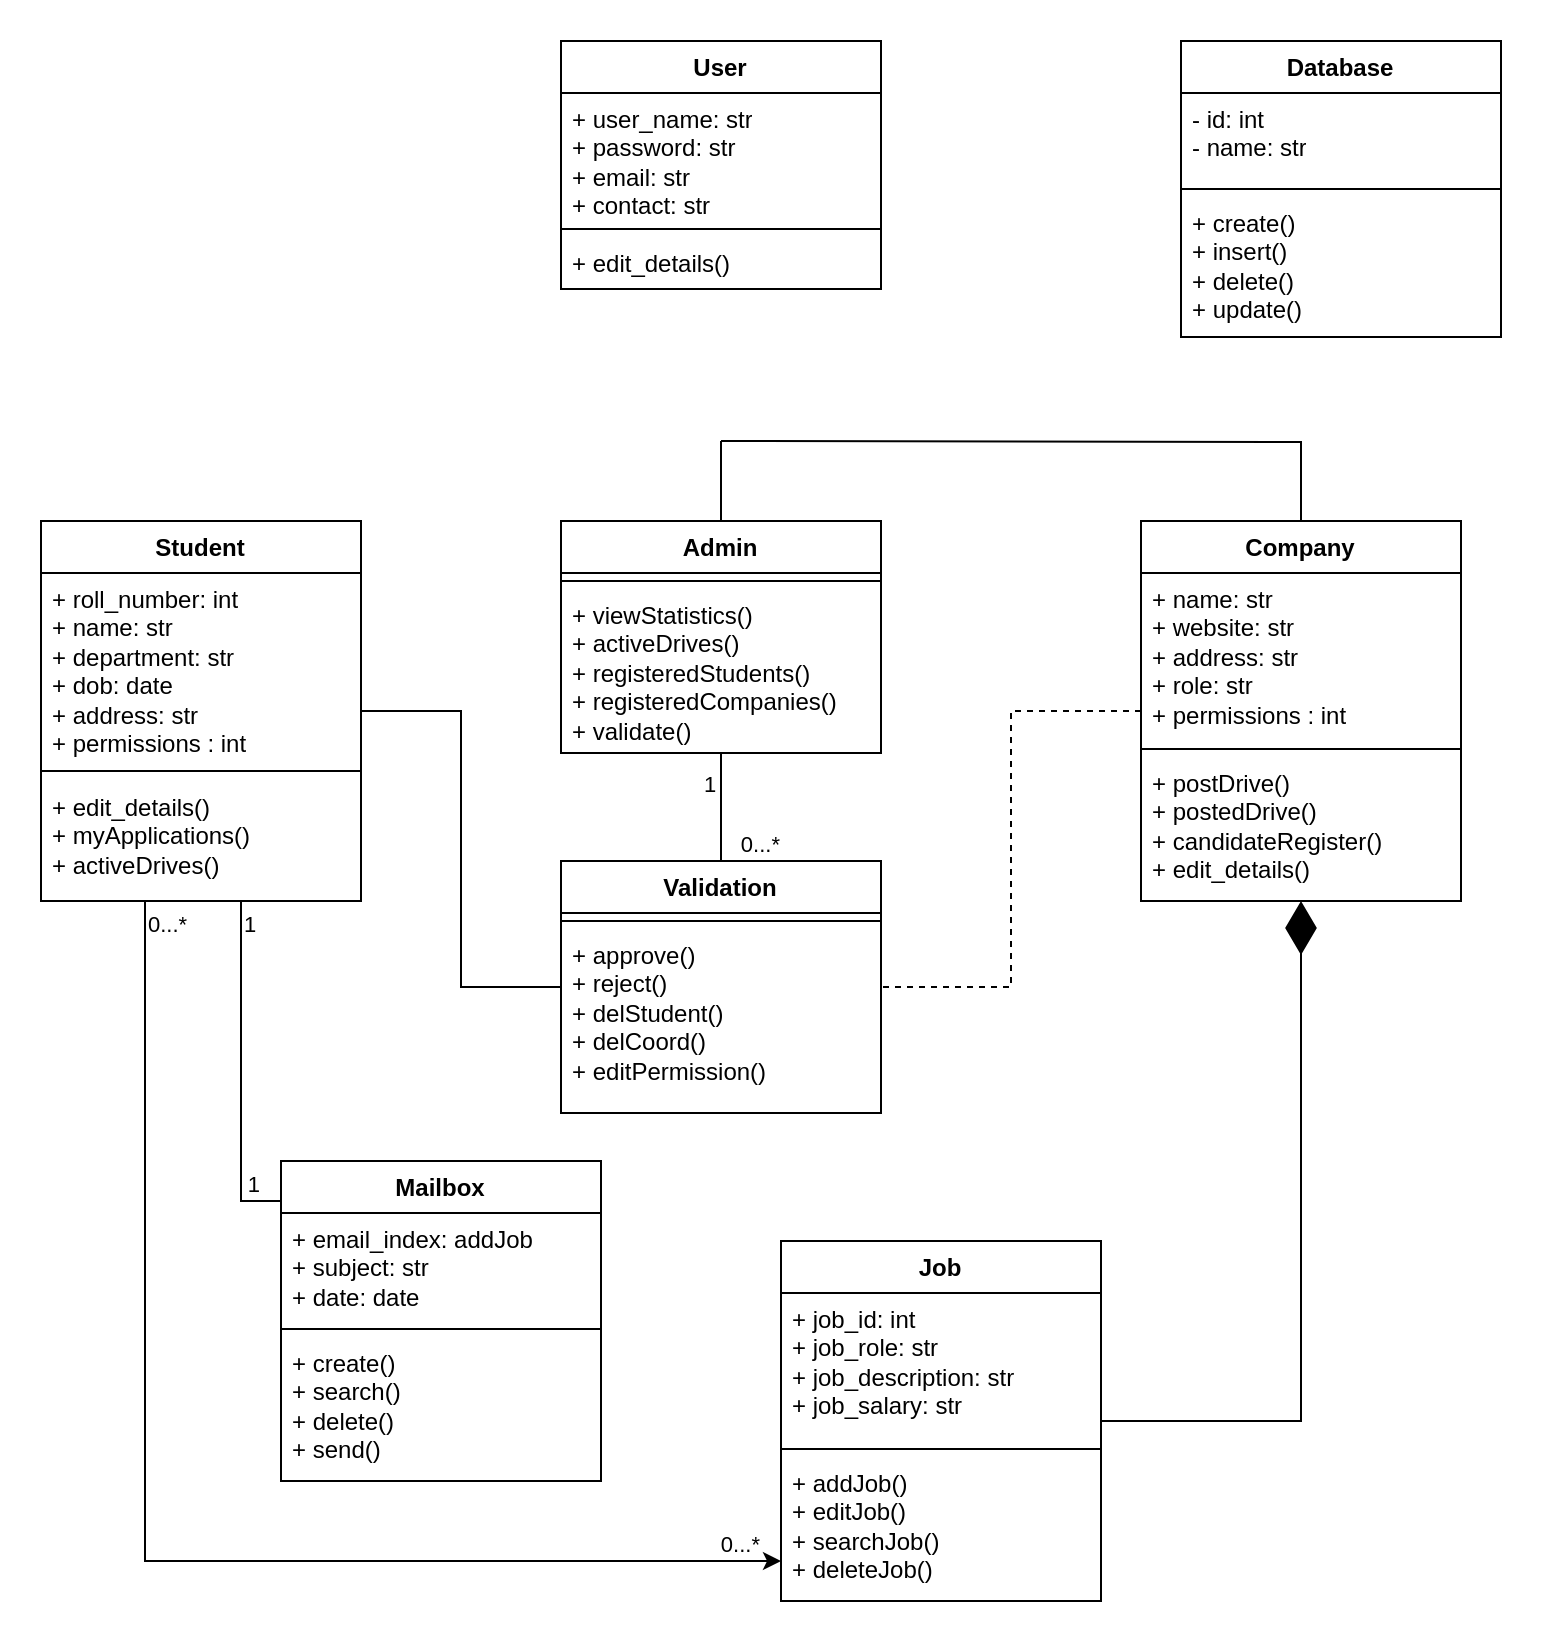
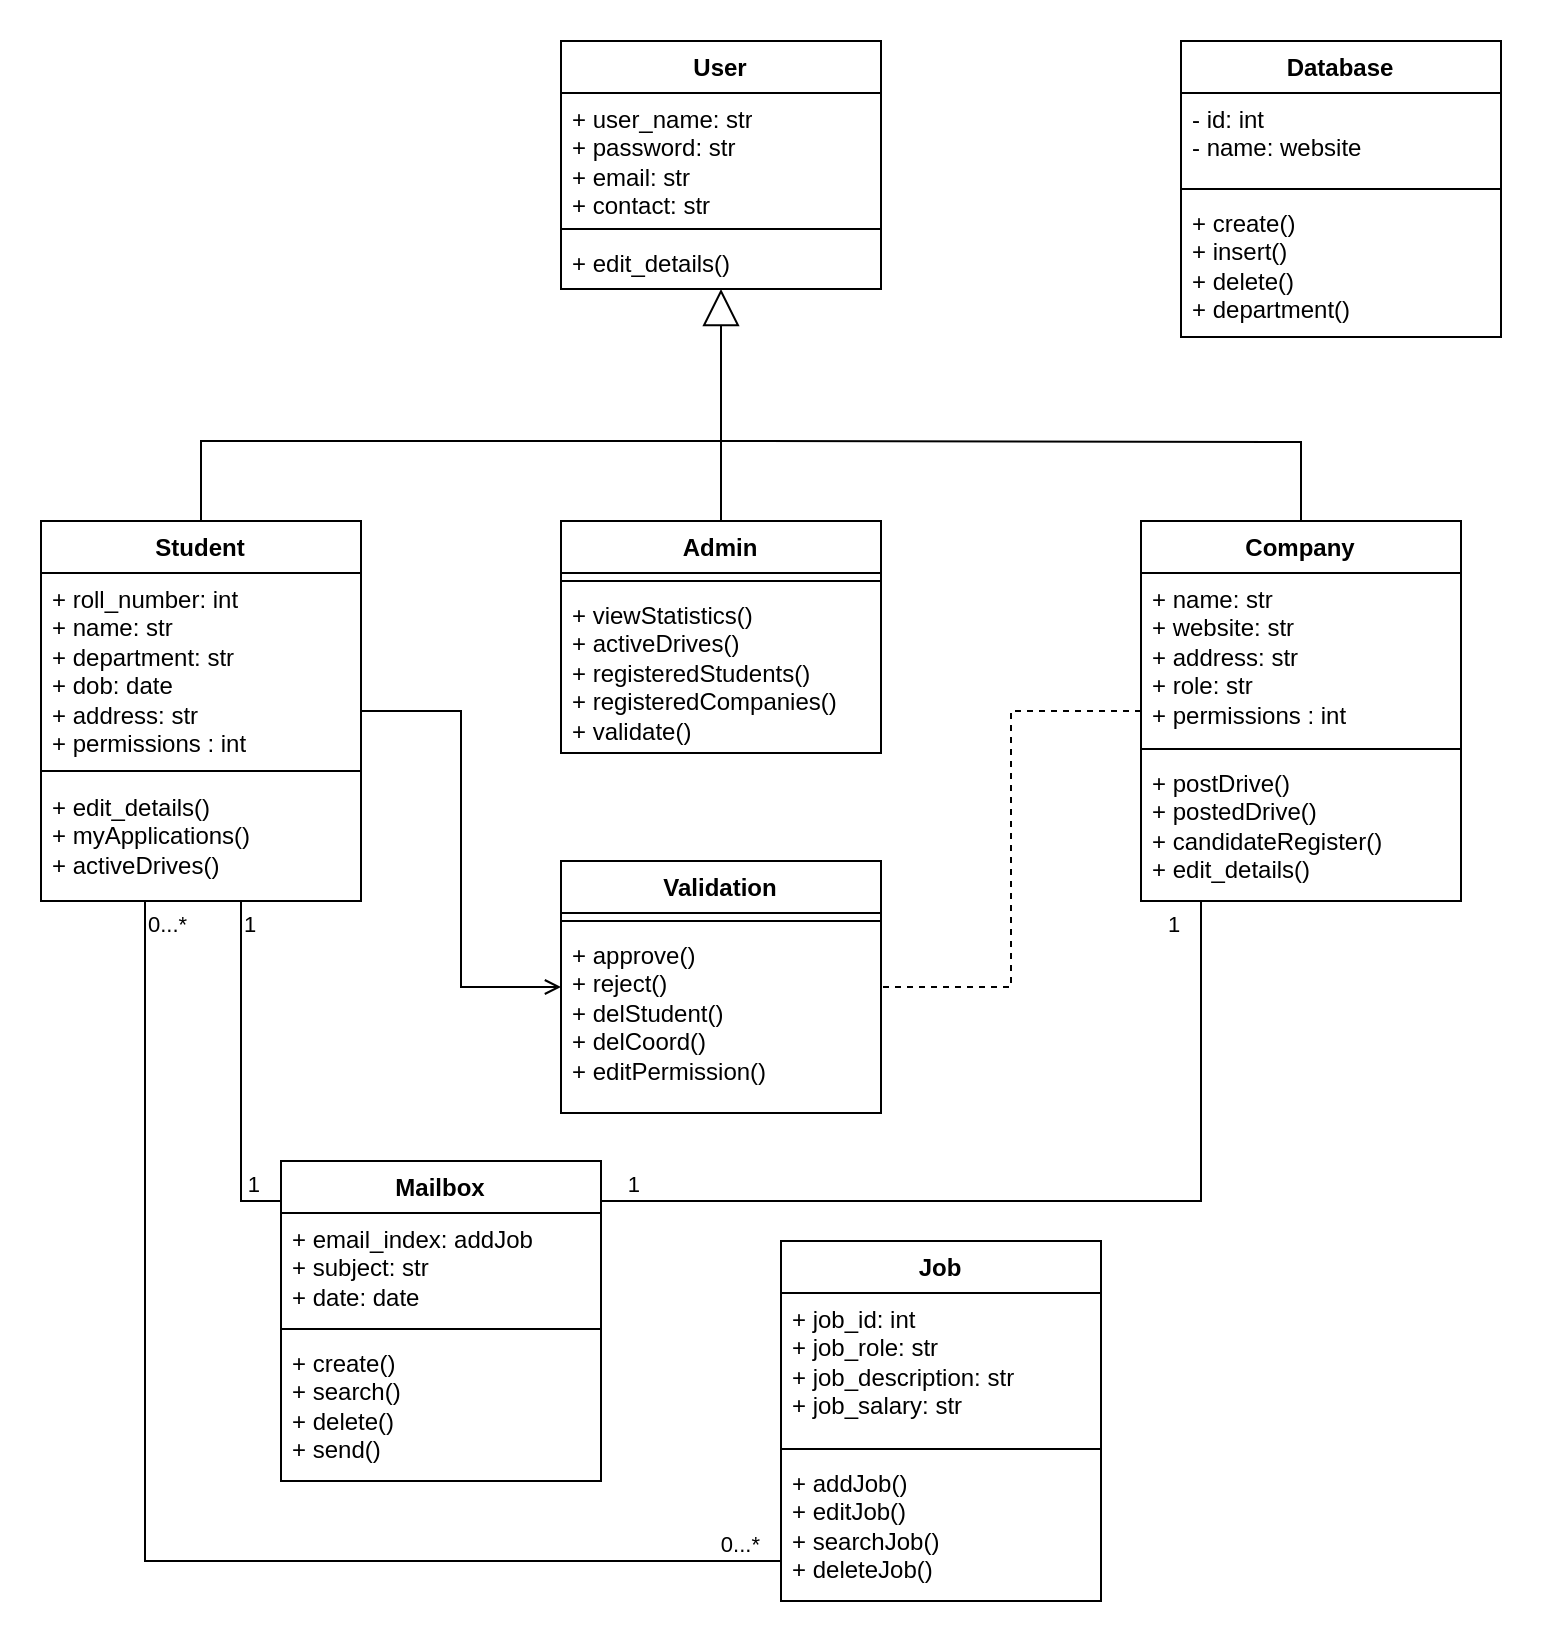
- <mxCell id="29" value="- id: int&lt;br&gt;- name: str" style="text;strokeColor=none;fillColor=none;align=left;verticalAlign=top;spacingLeft=4;spacingRight=4;overflow=hidden;rotatable=1;points=[[0,0.5],[1,0.5]];portConstraint=eastwest;whiteSpace=wrap;html=1;movable=1;resizable=1;deletable=1;editable=1;locked=0;connectable=1;" parent="28" vertex="1"><mxGeometry y="26" width="160" height="44" as="geometry" /></mxCell>
+ <mxCell id="29" value="- id: int&lt;br&gt;- name: website" style="text;strokeColor=none;fillColor=none;align=left;verticalAlign=top;spacingLeft=4;spacingRight=4;overflow=hidden;rotatable=1;points=[[0,0.5],[1,0.5]];portConstraint=eastwest;whiteSpace=wrap;html=1;movable=1;resizable=1;deletable=1;editable=1;locked=0;connectable=1;" parent="28" vertex="1"><mxGeometry y="26" width="160" height="44" as="geometry" /></mxCell>
- <mxCell id="31" value="+ create()&lt;br&gt;+ insert()&lt;br&gt;+ delete()&lt;br&gt;+ update()&lt;br&gt;" style="text;strokeColor=none;fillColor=none;align=left;verticalAlign=top;spacingLeft=4;spacingRight=4;overflow=hidden;rotatable=1;points=[[0,0.5],[1,0.5]];portConstraint=eastwest;whiteSpace=wrap;html=1;movable=1;resizable=1;deletable=1;editable=1;locked=0;connectable=1;" parent="28" vertex="1"><mxGeometry y="78" width="160" height="70" as="geometry" /></mxCell>
+ <mxCell id="31" value="+ create()&lt;br&gt;+ insert()&lt;br&gt;+ delete()&lt;br&gt;+ department()&lt;br&gt;" style="text;strokeColor=none;fillColor=none;align=left;verticalAlign=top;spacingLeft=4;spacingRight=4;overflow=hidden;rotatable=1;points=[[0,0.5],[1,0.5]];portConstraint=eastwest;whiteSpace=wrap;html=1;movable=1;resizable=1;deletable=1;editable=1;locked=0;connectable=1;" parent="28" vertex="1"><mxGeometry y="78" width="160" height="70" as="geometry" /></mxCell>
+ <mxCell id="32" value="" style="endArrow=block;endSize=16;endFill=0;html=1;rounded=0;exitX=0.5;exitY=0;exitDx=0;exitDy=0;movable=1;resizable=1;rotatable=1;deletable=1;editable=1;locked=0;connectable=1;" parent="1" source="2" target="27" edge="1"><mxGeometry width="160" relative="1" as="geometry"><mxPoint x="140" y="200" as="sourcePoint" /><mxPoint x="300" y="200" as="targetPoint" /><Array as="points"><mxPoint x="100" y="220" /><mxPoint x="360" y="220" /></Array></mxGeometry></mxCell>
- <mxCell id="42" value="" style="endArrow=none;html=1;edgeStyle=orthogonalEdgeStyle;rounded=0;" parent="1" source="17" target="6" edge="1"><mxGeometry relative="1" as="geometry"><mxPoint x="390" y="490" as="sourcePoint" /><mxPoint x="550" y="490" as="targetPoint" /></mxGeometry></mxCell>
- <mxCell id="43" value="1" style="edgeLabel;resizable=0;html=1;align=left;verticalAlign=bottom;" parent="42" connectable="0" vertex="1"><mxGeometry x="-1" relative="1" as="geometry"><mxPoint x="-10" y="-30" as="offset" /></mxGeometry></mxCell>
- <mxCell id="44" value="0...*" style="edgeLabel;resizable=0;html=1;align=right;verticalAlign=bottom;" parent="42" connectable="0" vertex="1"><mxGeometry x="1" relative="1" as="geometry"><mxPoint x="30" y="54" as="offset" /></mxGeometry></mxCell>
- <mxCell id="45" value="" style="endArrow=none;html=1;edgeStyle=orthogonalEdgeStyle;rounded=0;" parent="1" source="2" target="17" edge="1"><mxGeometry relative="1" as="geometry"><mxPoint x="370" y="520" as="sourcePoint" /><mxPoint x="530" y="520" as="targetPoint" /></mxGeometry></mxCell>
+ <mxCell id="45" value="" style="endArrow=open;html=1;edgeStyle=orthogonalEdgeStyle;rounded=0;" parent="1" source="2" target="17" edge="1"><mxGeometry relative="1" as="geometry"><mxPoint x="370" y="520" as="sourcePoint" /><mxPoint x="530" y="520" as="targetPoint" /></mxGeometry></mxCell>
+ <mxCell id="38" value="" style="endArrow=none;html=1;edgeStyle=orthogonalEdgeStyle;rounded=0;" parent="1" source="20" target="9" edge="1"><mxGeometry relative="1" as="geometry"><mxPoint x="380" y="610" as="sourcePoint" /><mxPoint x="540" y="610" as="targetPoint" /><Array as="points"><mxPoint x="600" y="600" /></Array></mxGeometry></mxCell>
+ <mxCell id="39" value="1" style="edgeLabel;resizable=0;html=1;align=left;verticalAlign=bottom;" parent="38" connectable="0" vertex="1"><mxGeometry x="-1" relative="1" as="geometry"><mxPoint x="282" y="-130" as="offset" /></mxGeometry></mxCell>
+ <mxCell id="40" value="1" style="edgeLabel;resizable=0;html=1;align=right;verticalAlign=bottom;" parent="38" connectable="0" vertex="1"><mxGeometry x="1" relative="1" as="geometry"><mxPoint x="-280" y="150" as="offset" /></mxGeometry></mxCell>
- <mxCell id="41" value="" style="endArrow=diamondThin;endFill=1;endSize=24;html=1;rounded=0;" parent="1" source="13" target="9" edge="1"><mxGeometry width="160" relative="1" as="geometry"><mxPoint x="390" y="550" as="sourcePoint" /><mxPoint x="660" y="450" as="targetPoint" /><Array as="points"><mxPoint x="650" y="710" /></Array></mxGeometry></mxCell>
- <mxCell id="47" value="" style="endArrow=classic;html=1;edgeStyle=orthogonalEdgeStyle;rounded=0;" parent="1" source="2" target="13" edge="1"><mxGeometry relative="1" as="geometry"><mxPoint x="300" y="600" as="sourcePoint" /><mxPoint x="300" y="760" as="targetPoint" /><Array as="points"><mxPoint x="72" y="780" /></Array></mxGeometry></mxCell>
+ <mxCell id="47" value="" style="endArrow=none;html=1;edgeStyle=orthogonalEdgeStyle;rounded=0;" parent="1" source="2" target="13" edge="1"><mxGeometry relative="1" as="geometry"><mxPoint x="300" y="600" as="sourcePoint" /><mxPoint x="300" y="760" as="targetPoint" /><Array as="points"><mxPoint x="72" y="780" /></Array></mxGeometry></mxCell>
